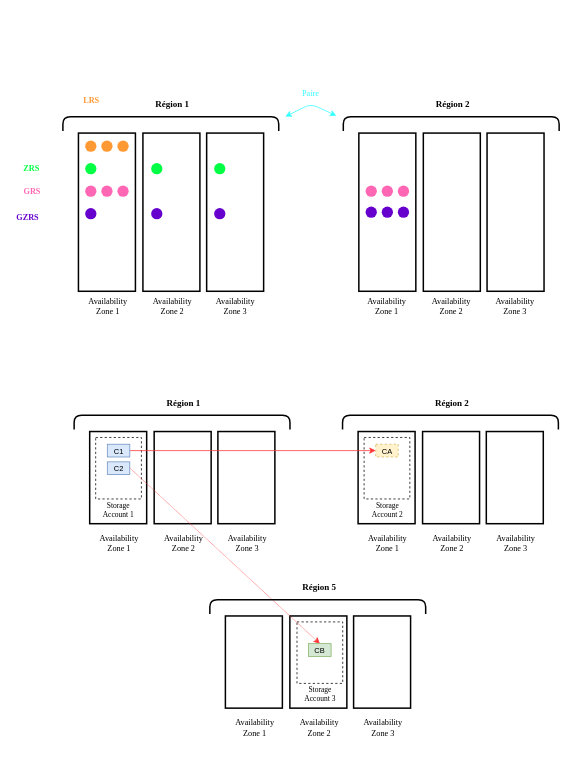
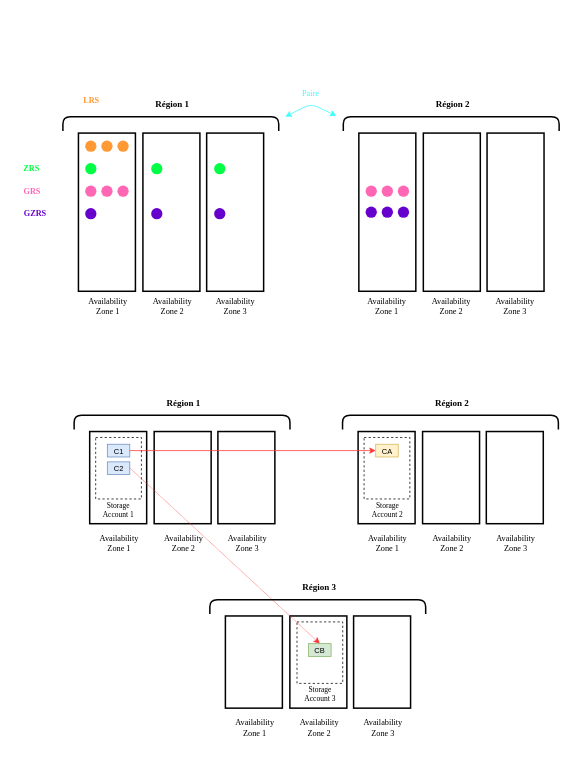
- <mxCell id="45" value="GZRS" style="text;html=1;align=center;verticalAlign=middle;resizable=0;points=[];autosize=1;strokeColor=none;fillColor=none;fontSize=11;fontFamily=Verdana;fontColor=#6600CC;fontStyle=1" parent="1" vertex="1"><mxGeometry x="10" y="276" width="51" height="25" as="geometry" /></mxCell>
+ <mxCell id="45" value="GZRS" style="text;html=1;align=center;verticalAlign=middle;resizable=0;points=[];autosize=1;strokeColor=none;fillColor=none;fontSize=11;fontFamily=Verdana;fontColor=#6600CC;fontStyle=1" parent="1" vertex="1"><mxGeometry x="20" y="271" width="51" height="25" as="geometry" /></mxCell>
- <mxCell id="67" value="CA" style="rounded=0;whiteSpace=wrap;html=1;strokeWidth=1;fillColor=#fff2cc;strokeColor=#d6b656;fontSize=10;dashed=1;" parent="1" vertex="1"><mxGeometry x="500.5" y="592" width="30" height="17" as="geometry" /></mxCell>
+ <mxCell id="67" value="CA" style="rounded=0;whiteSpace=wrap;html=1;strokeWidth=1;fillColor=#fff2cc;strokeColor=#d6b656;fontSize=10;" parent="1" vertex="1"><mxGeometry x="500.5" y="592" width="30" height="17" as="geometry" /></mxCell>
- <mxCell id="72" value="Région 5" style="text;html=1;align=center;verticalAlign=middle;resizable=0;points=[];autosize=1;strokeColor=none;fillColor=none;fontFamily=Verdana;fontStyle=1" parent="1" vertex="1"><mxGeometry x="386" y="770.06" width="77" height="26" as="geometry" /></mxCell>
+ <mxCell id="72" value="Région 3" style="text;html=1;align=center;verticalAlign=middle;resizable=0;points=[];autosize=1;strokeColor=none;fillColor=none;fontFamily=Verdana;fontStyle=1" parent="1" vertex="1"><mxGeometry x="386" y="770.06" width="77" height="26" as="geometry" /></mxCell>
